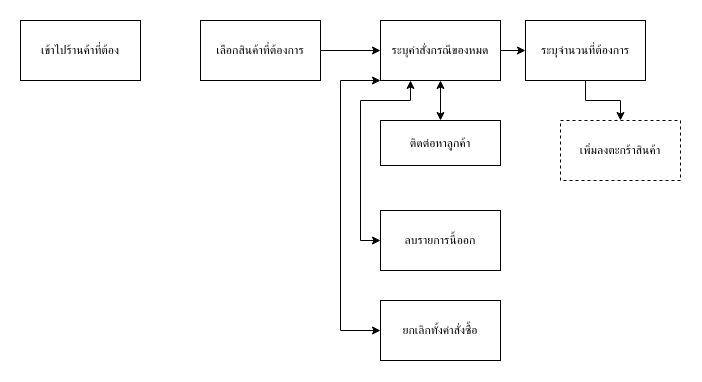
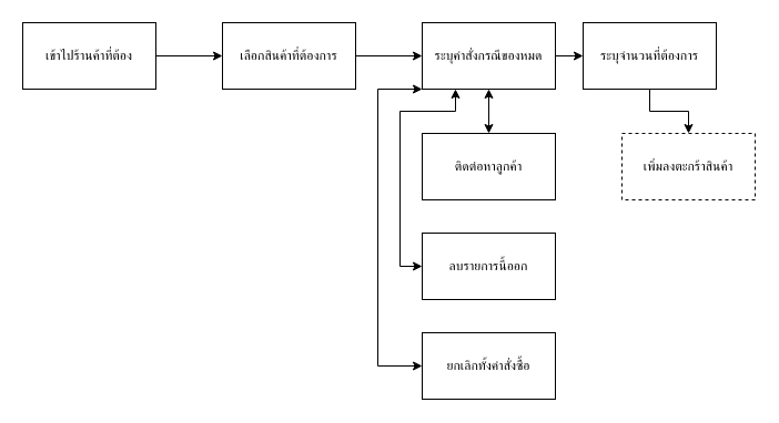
+ <mxCell id="2" style="edgeStyle=orthogonalEdgeStyle;rounded=0;orthogonalLoop=1;jettySize=auto;html=1;exitX=1;exitY=0.5;exitDx=0;exitDy=0;" edge="1" parent="1" source="3" target="5"><mxGeometry relative="1" as="geometry" /></mxCell>
- <mxCell id="14" value="ติดต่อหาลูกค้า" style="rounded=0;whiteSpace=wrap;html=1;" vertex="1" parent="1"><mxGeometry x="380" y="120" width="120" height="45" as="geometry" /></mxCell>
+ <mxCell id="14" value="ติดต่อหาลูกค้า" style="rounded=0;whiteSpace=wrap;html=1;" vertex="1" parent="1"><mxGeometry x="380" y="120" width="120" height="60" as="geometry" /></mxCell>
